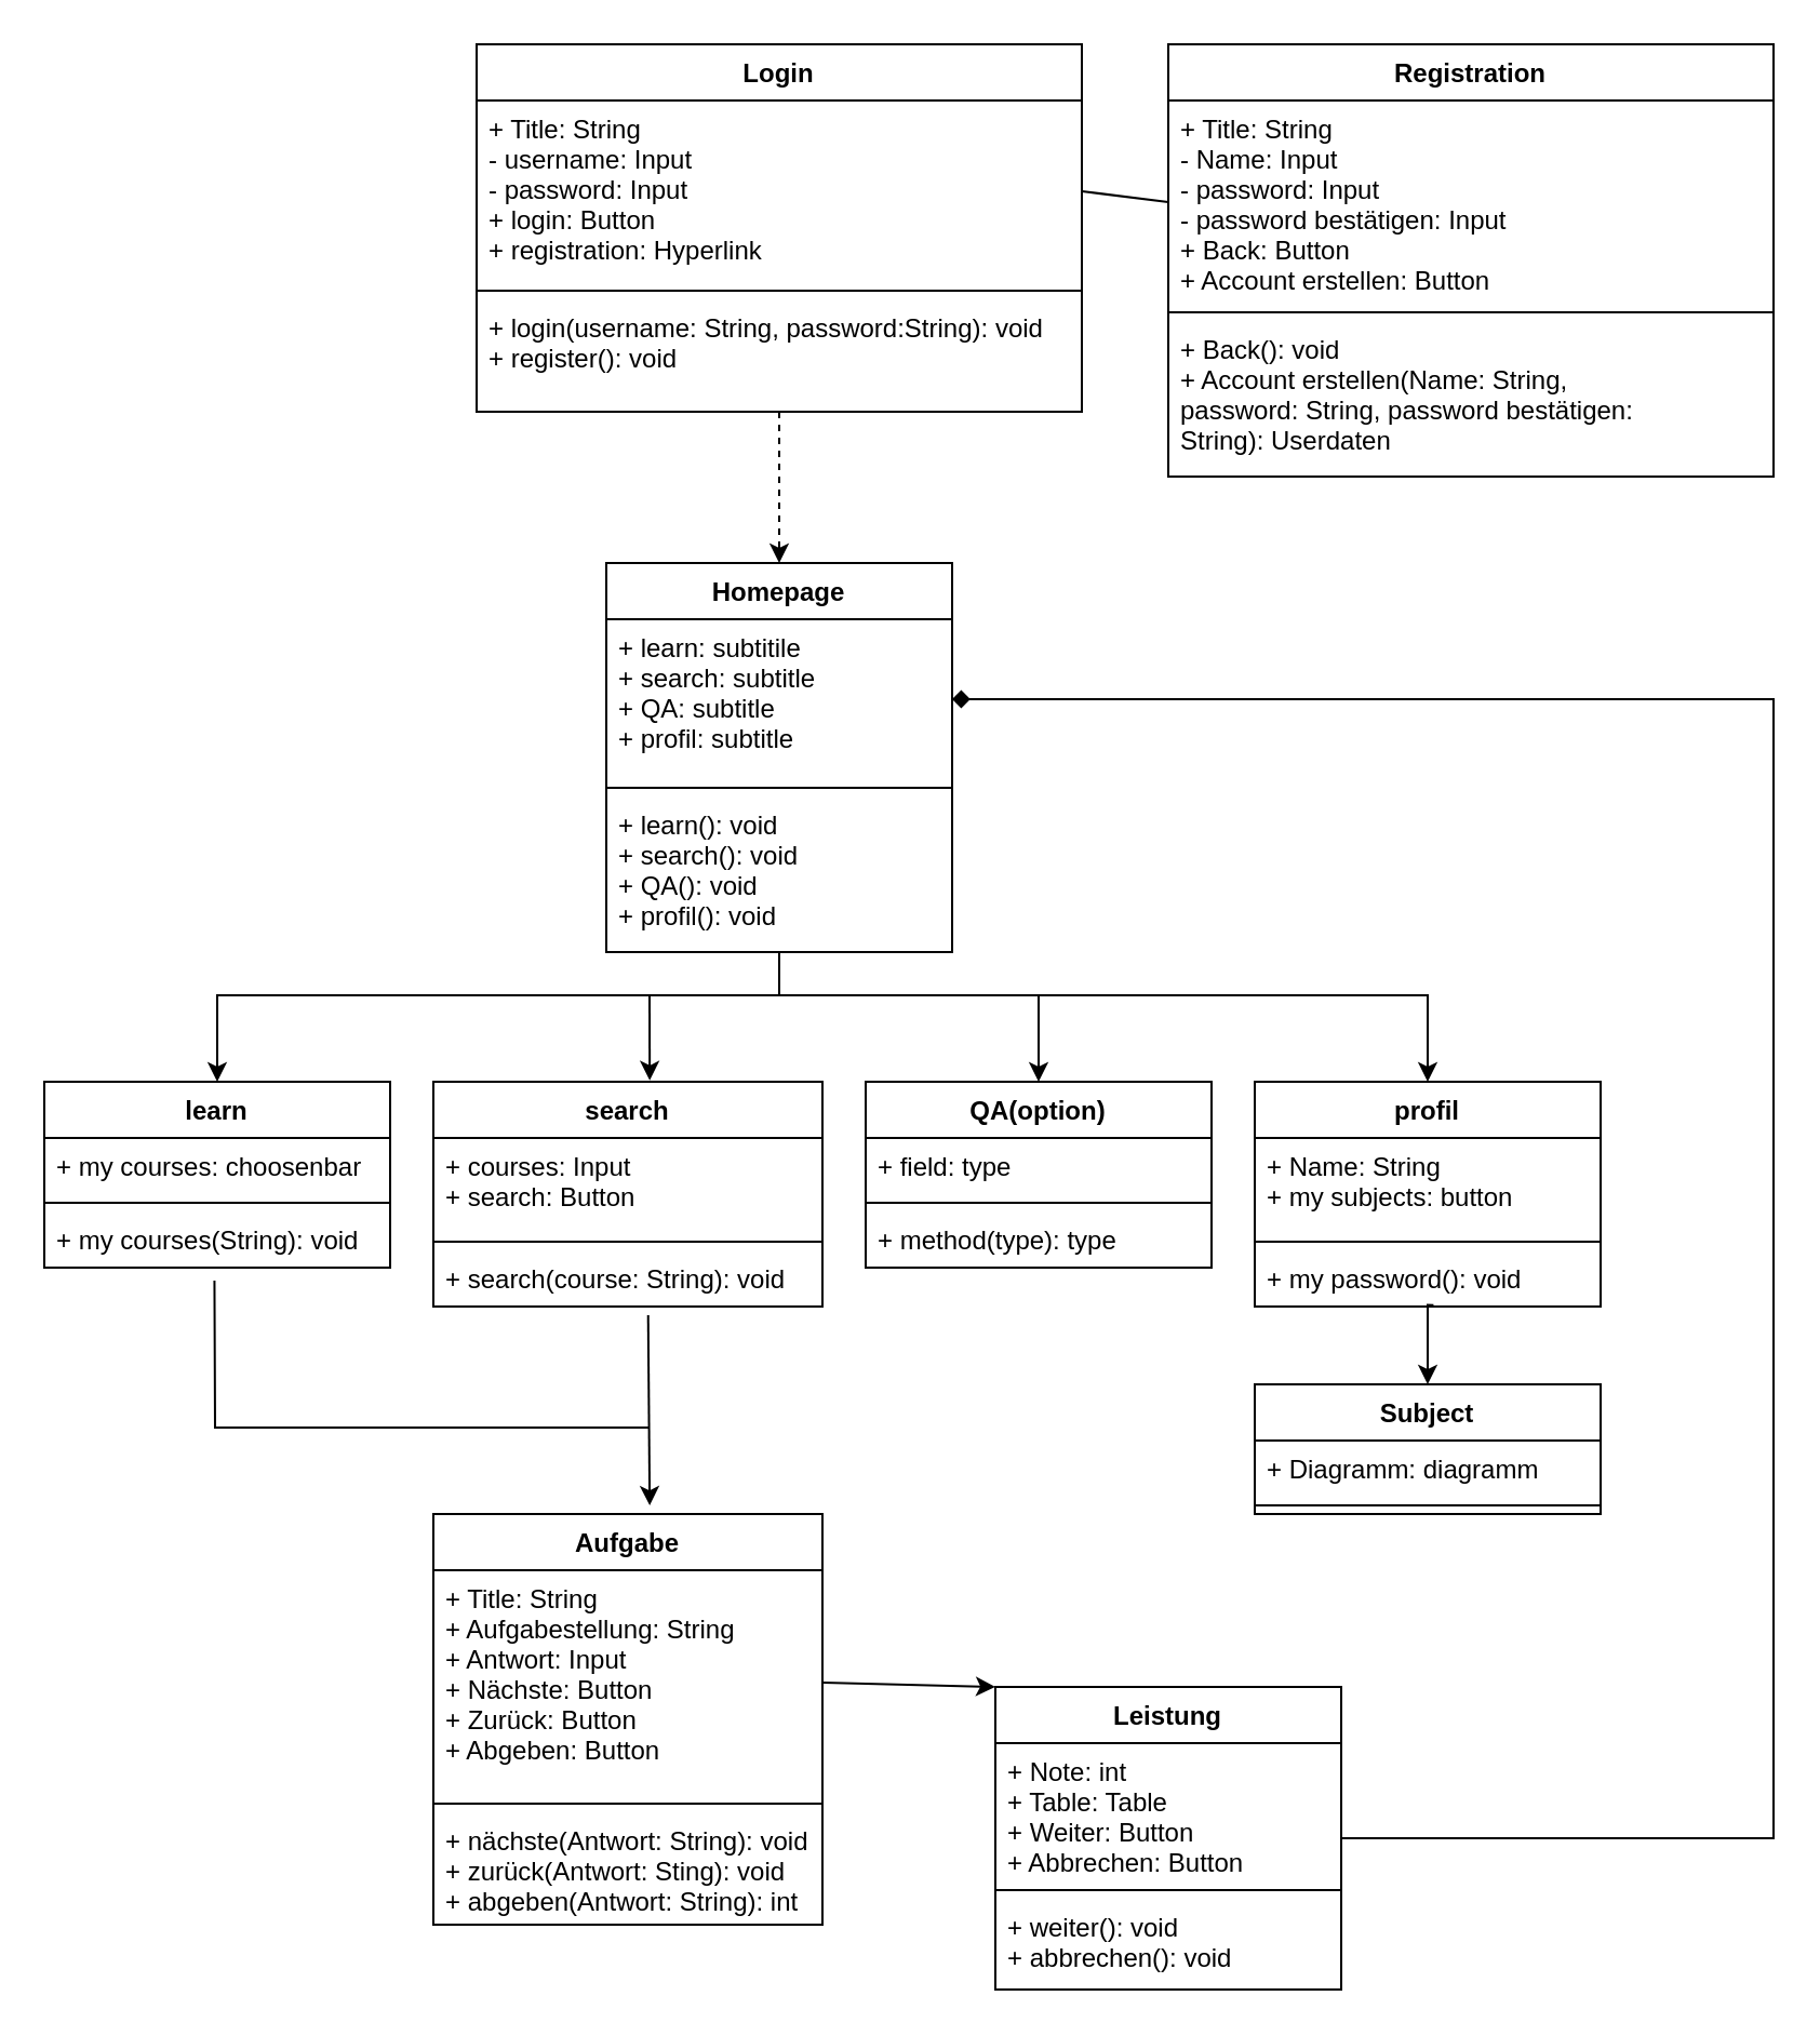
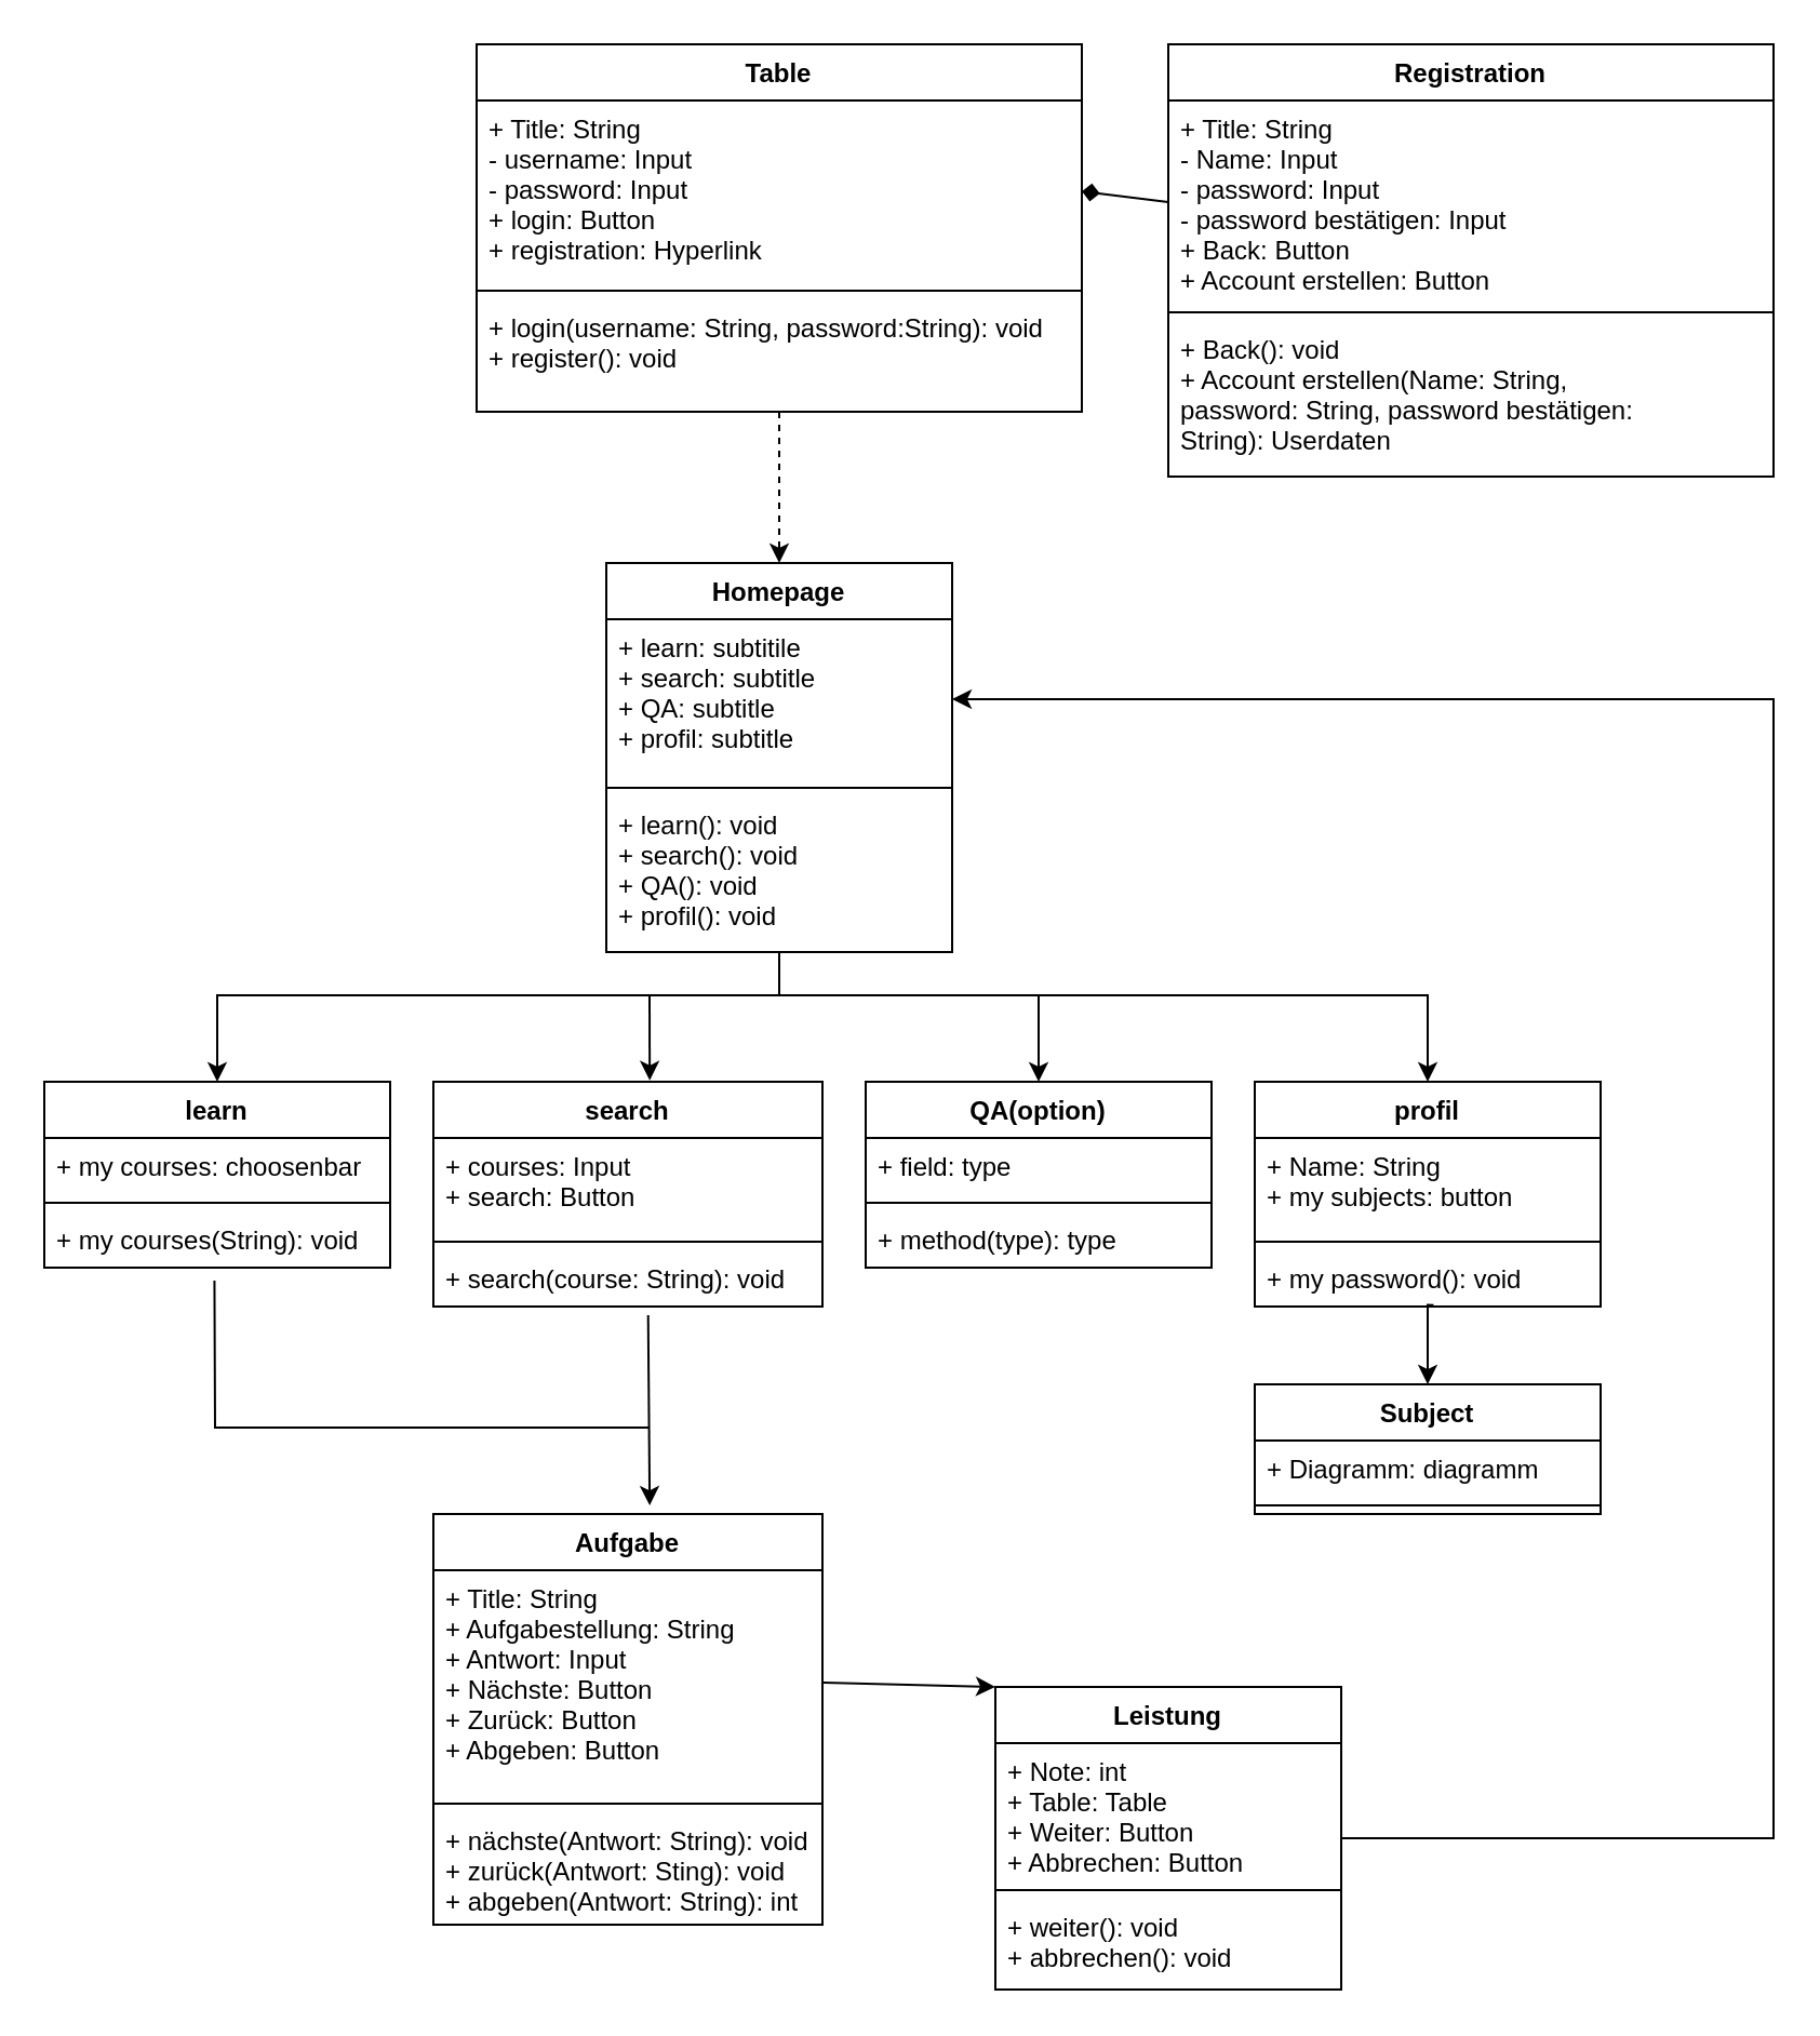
- <mxCell id="3" value="Login" style="swimlane;fontStyle=1;align=center;verticalAlign=top;childLayout=stackLayout;horizontal=1;startSize=26;horizontalStack=0;resizeParent=1;resizeParentMax=0;resizeLast=0;collapsible=1;marginBottom=0;" vertex="1" parent="1"><mxGeometry x="220" y="20" width="280" height="170" as="geometry" /></mxCell>
+ <mxCell id="3" value="Table" style="swimlane;fontStyle=1;align=center;verticalAlign=top;childLayout=stackLayout;horizontal=1;startSize=26;horizontalStack=0;resizeParent=1;resizeParentMax=0;resizeLast=0;collapsible=1;marginBottom=0;" vertex="1" parent="1"><mxGeometry x="220" y="20" width="280" height="170" as="geometry" /></mxCell>
- <mxCell id="51" value="" style="endArrow=none;html=1;rounded=0;strokeColor=default;exitX=0;exitY=0.5;exitDx=0;exitDy=0;entryX=1;entryY=0.5;entryDx=0;entryDy=0;" edge="1" parent="1" source="8" target="4"><mxGeometry width="50" height="50" relative="1" as="geometry"><mxPoint x="320" y="430" as="sourcePoint" /><mxPoint x="370" y="380" as="targetPoint" /></mxGeometry></mxCell>
+ <mxCell id="51" value="" style="endArrow=diamond;html=1;rounded=0;strokeColor=default;exitX=0;exitY=0.5;exitDx=0;exitDy=0;entryX=1;entryY=0.5;entryDx=0;entryDy=0;" edge="1" parent="1" source="8" target="4"><mxGeometry width="50" height="50" relative="1" as="geometry"><mxPoint x="320" y="430" as="sourcePoint" /><mxPoint x="370" y="380" as="targetPoint" /></mxGeometry></mxCell>
- <mxCell id="39" style="edgeStyle=orthogonalEdgeStyle;rounded=0;orthogonalLoop=1;jettySize=auto;html=1;entryX=1;entryY=0.5;entryDx=0;entryDy=0;strokeColor=default;endArrow=diamond;" edge="1" parent="1" source="40" target="13"><mxGeometry relative="1" as="geometry"><Array as="points"><mxPoint x="820" y="850" /><mxPoint x="820" y="323" /></Array></mxGeometry></mxCell>
+ <mxCell id="39" style="edgeStyle=orthogonalEdgeStyle;rounded=0;orthogonalLoop=1;jettySize=auto;html=1;entryX=1;entryY=0.5;entryDx=0;entryDy=0;strokeColor=default;" edge="1" parent="1" source="40" target="13"><mxGeometry relative="1" as="geometry"><Array as="points"><mxPoint x="820" y="850" /><mxPoint x="820" y="323" /></Array></mxGeometry></mxCell>
